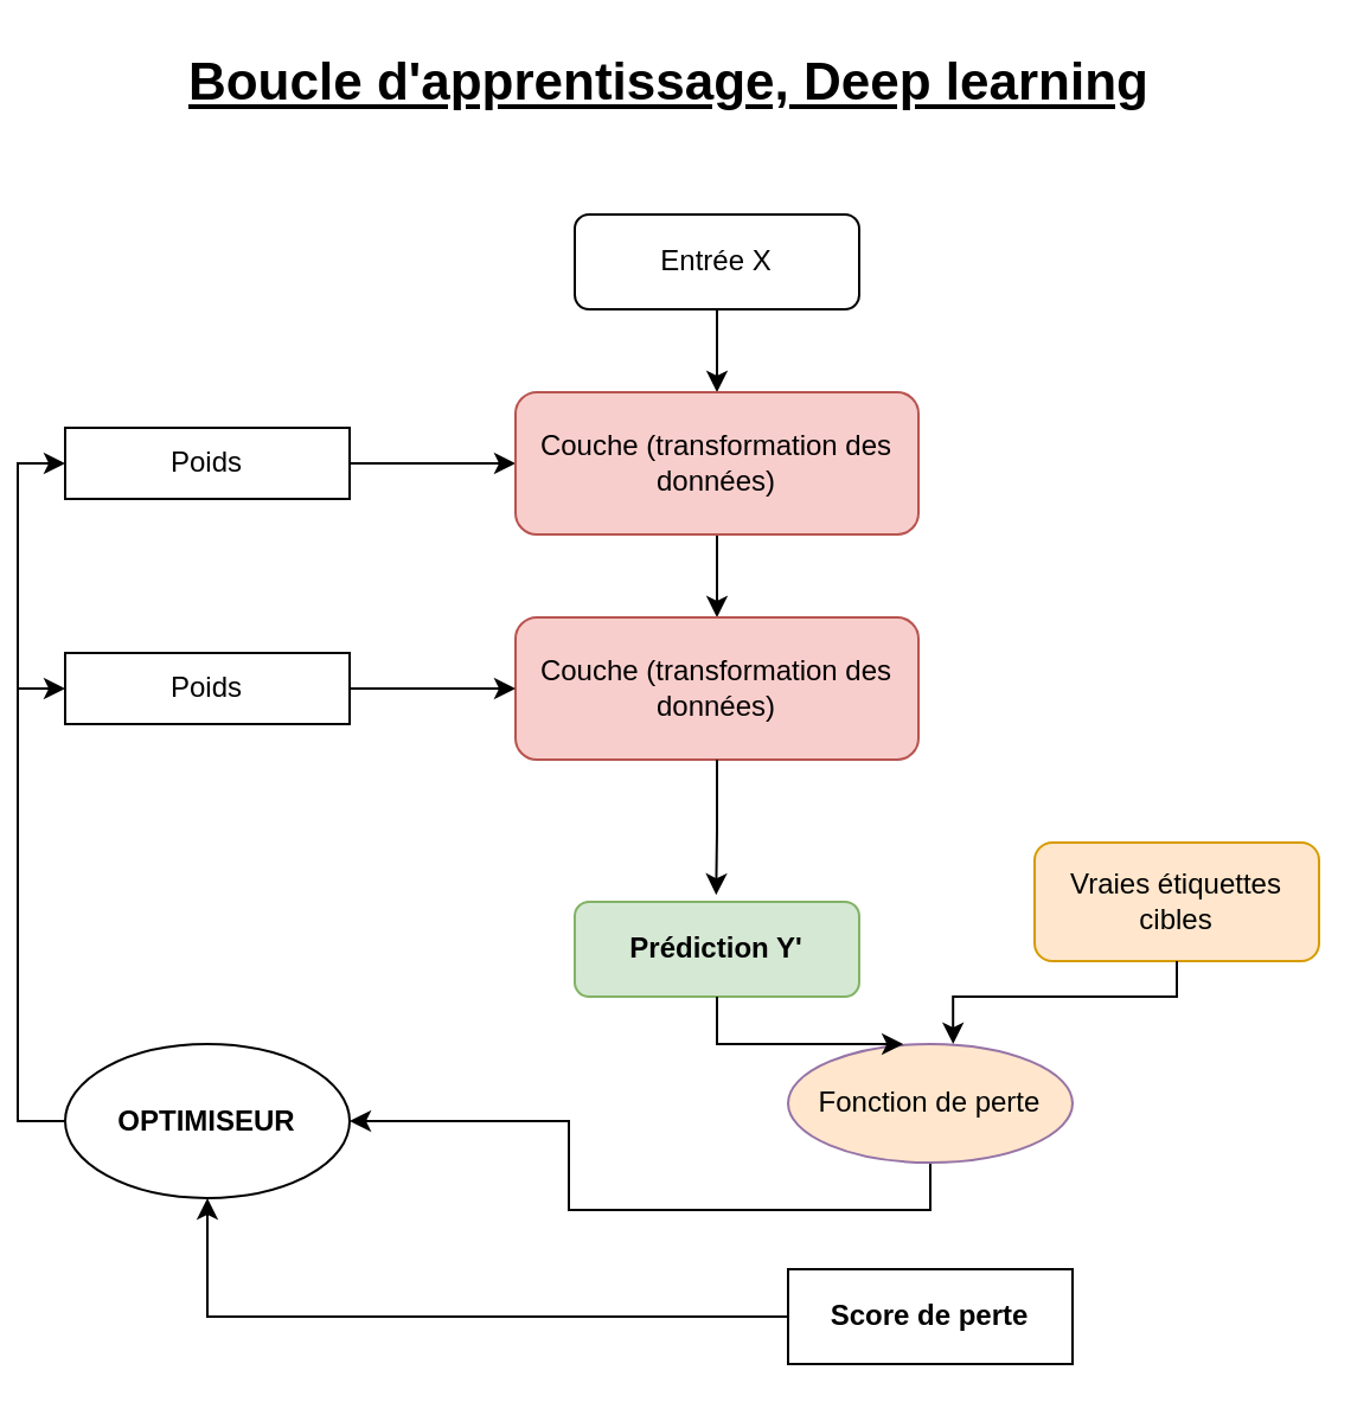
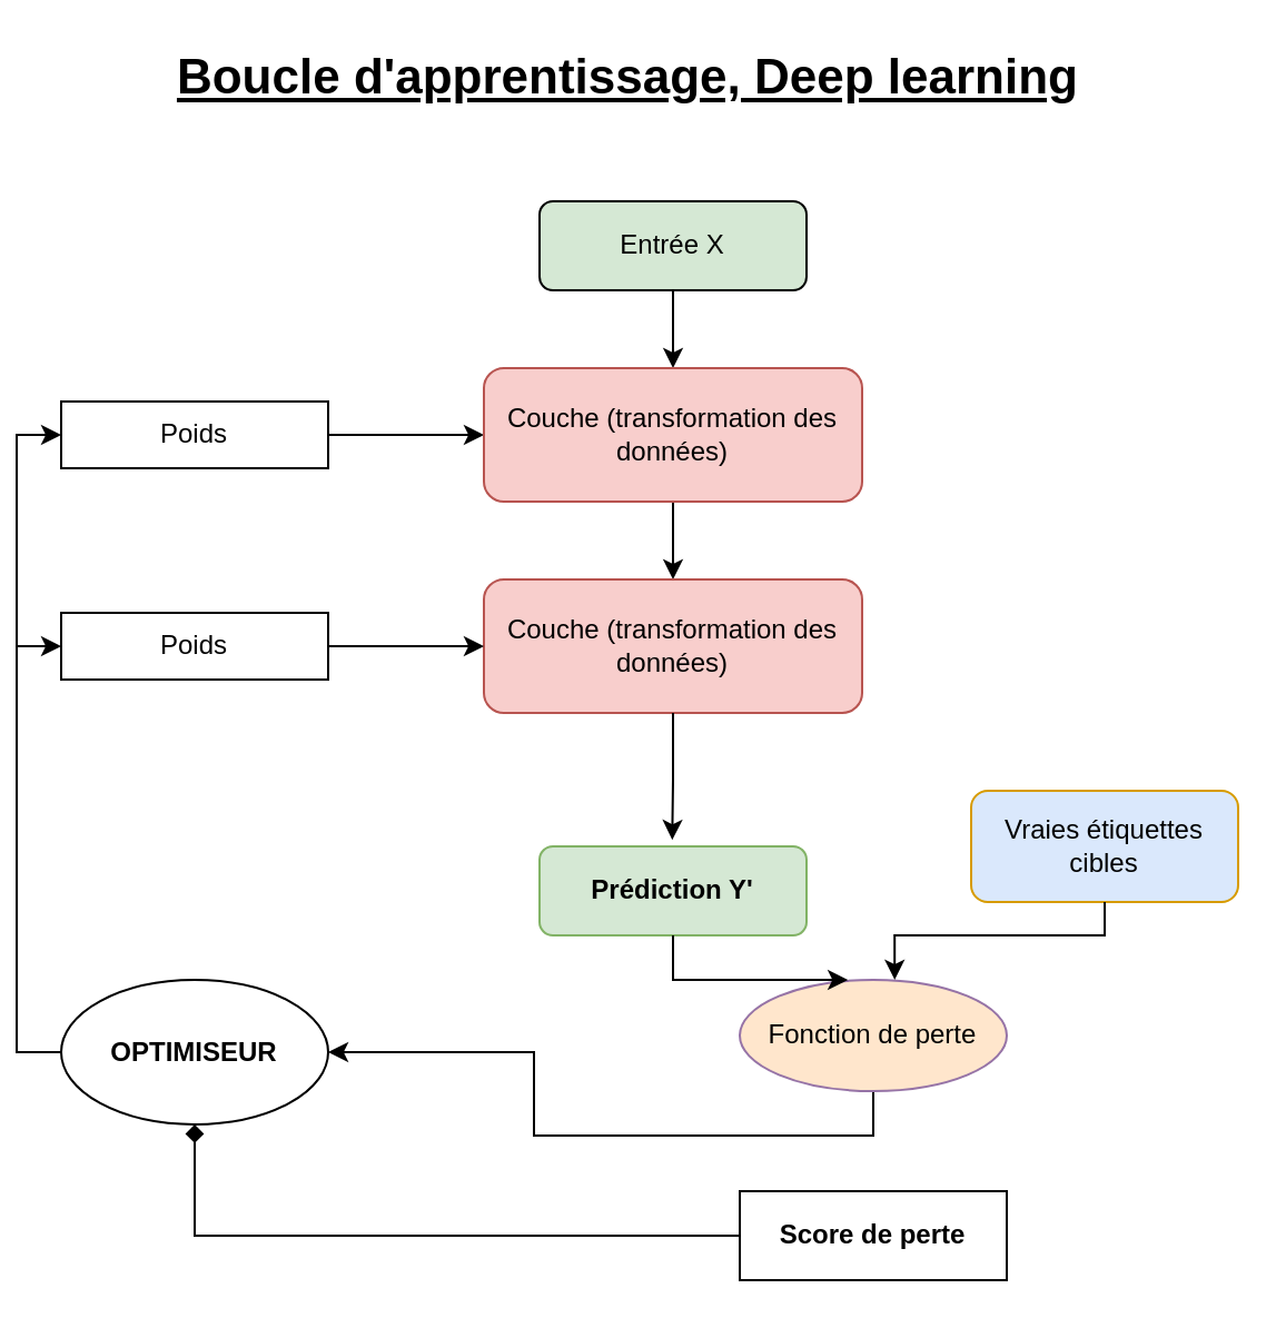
- <mxCell id="3" value="Entrée X" style="rounded=1;whiteSpace=wrap;html=1;fontSize=12;glass=0;strokeWidth=1;shadow=0;" parent="1" vertex="1"><mxGeometry x="235" y="90" width="120" height="40" as="geometry" /></mxCell>
+ <mxCell id="3" value="Entrée X" style="rounded=1;whiteSpace=wrap;html=1;fontSize=12;glass=0;strokeWidth=1;shadow=0;fillColor=#d5e8d4;" parent="1" vertex="1"><mxGeometry x="235" y="90" width="120" height="40" as="geometry" /></mxCell>
- <mxCell id="4" value="Vraies étiquettes cibles" style="rounded=1;whiteSpace=wrap;html=1;fontSize=12;glass=0;strokeWidth=1;shadow=0;fillColor=#ffe6cc;strokeColor=#d79b00;" parent="1" vertex="1"><mxGeometry x="429" y="355" width="120" height="50" as="geometry" /></mxCell>
+ <mxCell id="4" value="Vraies étiquettes cibles" style="rounded=1;whiteSpace=wrap;html=1;fontSize=12;glass=0;strokeWidth=1;shadow=0;fillColor=#dae8fc;strokeColor=#d79b00;" parent="1" vertex="1"><mxGeometry x="429" y="355" width="120" height="50" as="geometry" /></mxCell>
- <mxCell id="15" style="edgeStyle=orthogonalEdgeStyle;rounded=0;orthogonalLoop=1;jettySize=auto;html=1;exitX=0;exitY=0.5;exitDx=0;exitDy=0;entryX=0.5;entryY=1;entryDx=0;entryDy=0;" edge="1" parent="1" source="16" target="22"><mxGeometry relative="1" as="geometry" /></mxCell>
+ <mxCell id="15" style="edgeStyle=orthogonalEdgeStyle;rounded=0;orthogonalLoop=1;jettySize=auto;html=1;exitX=0;exitY=0.5;exitDx=0;exitDy=0;entryX=0.5;entryY=1;entryDx=0;entryDy=0;endArrow=diamond;" edge="1" parent="1" source="16" target="22"><mxGeometry relative="1" as="geometry" /></mxCell>
